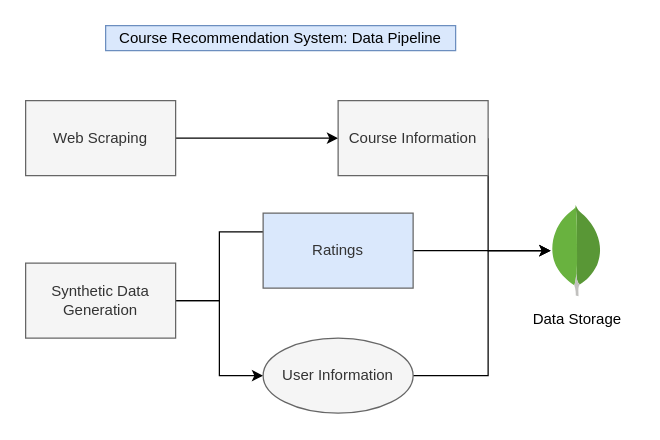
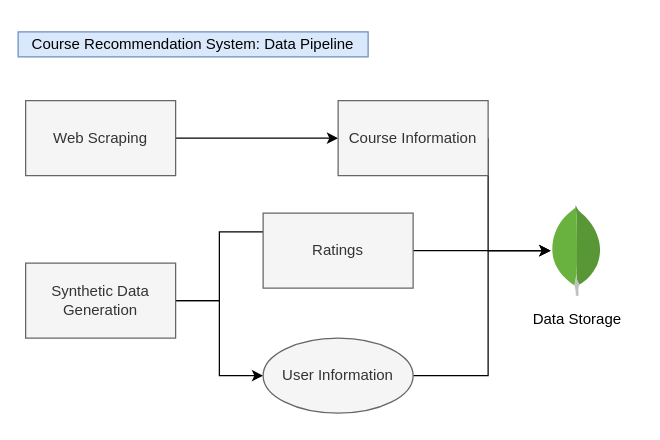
- <mxCell id="14" value="Course Recommendation System: Data Pipeline" style="rounded=0;whiteSpace=wrap;html=1;fillColor=#dae8fc;strokeColor=#6c8ebf;" parent="1" vertex="1"><mxGeometry x="84" y="20" width="280" height="20" as="geometry" /></mxCell>
+ <mxCell id="14" value="Course Recommendation System: Data Pipeline" style="rounded=0;whiteSpace=wrap;html=1;fillColor=#dae8fc;strokeColor=#6c8ebf;" parent="1" vertex="1"><mxGeometry x="14" y="25" width="280" height="20" as="geometry" /></mxCell>
- <mxCell id="10" value="Ratings" style="rounded=0;whiteSpace=wrap;html=1;fillColor=#dae8fc;fontColor=#333333;strokeColor=#666666;" parent="1" vertex="1"><mxGeometry x="210" y="170" width="120" height="60" as="geometry" /></mxCell>
+ <mxCell id="10" value="Ratings" style="rounded=0;whiteSpace=wrap;html=1;fillColor=#f5f5f5;fontColor=#333333;strokeColor=#666666;" parent="1" vertex="1"><mxGeometry x="210" y="170" width="120" height="60" as="geometry" /></mxCell>
